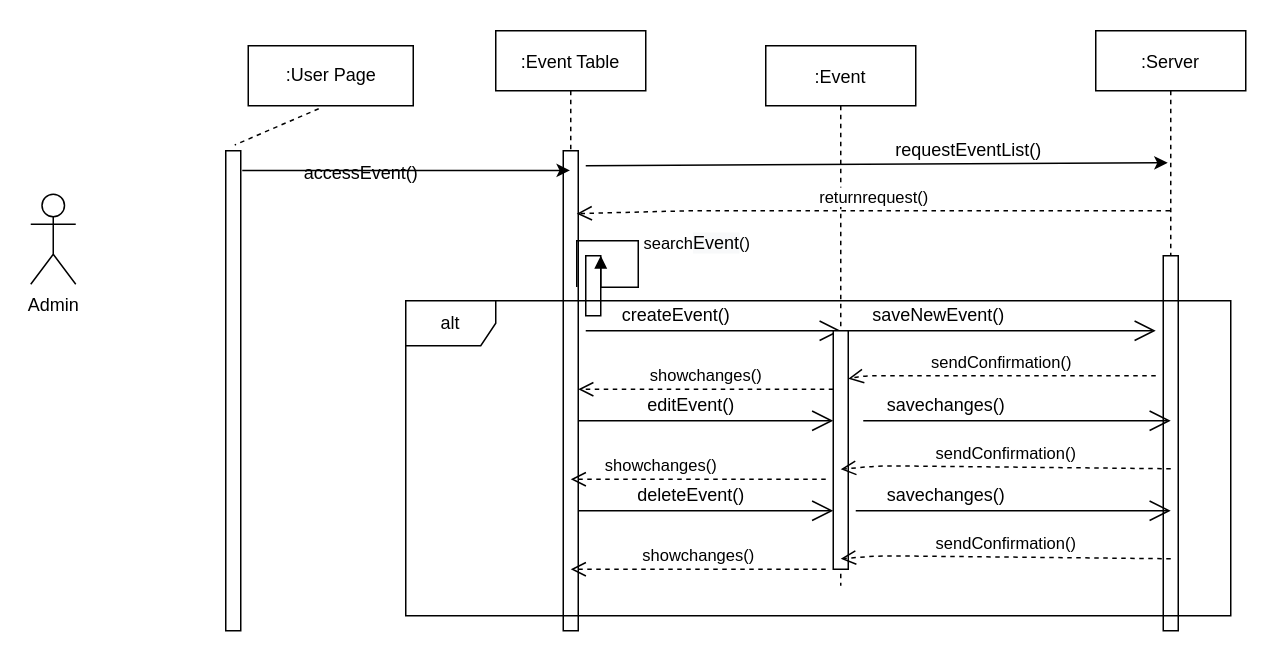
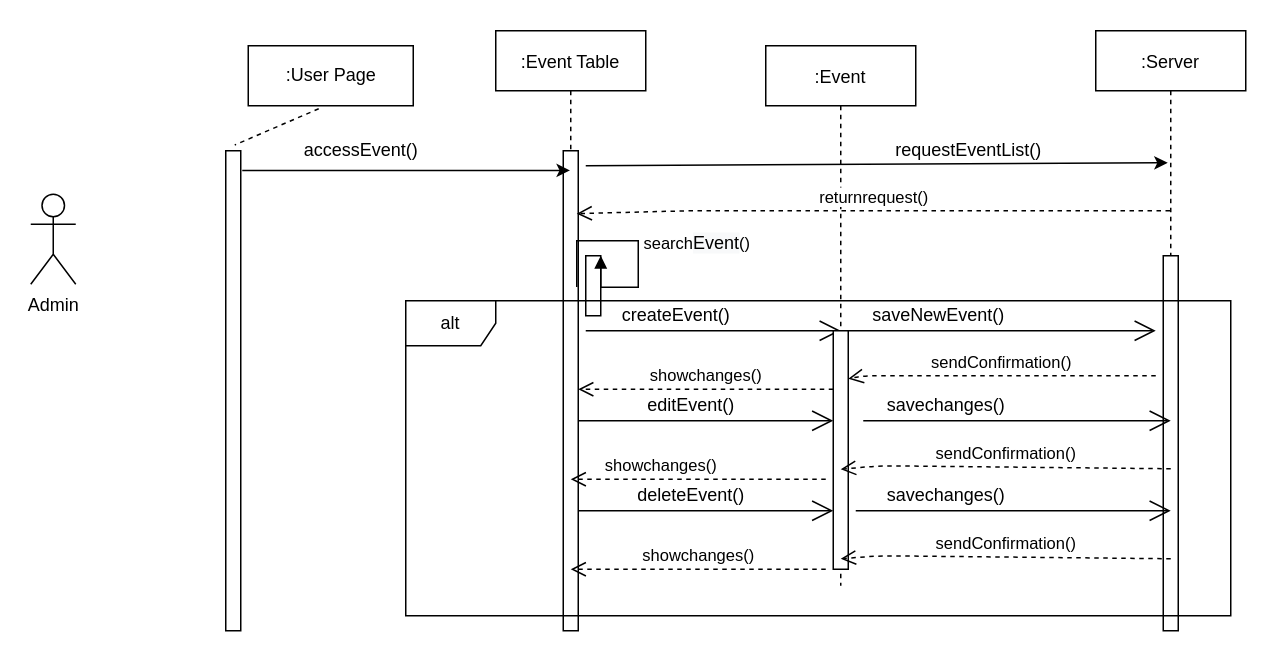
- <mxCell id="13" value="accessEvent()" style="text;html=1;align=center;verticalAlign=middle;resizable=0;points=[];autosize=1;strokeColor=none;" vertex="1" parent="1"><mxGeometry x="195" y="105" width="90" height="20" as="geometry" /></mxCell>
+ <mxCell id="13" value="accessEvent()" style="text;html=1;align=center;verticalAlign=middle;resizable=0;points=[];autosize=1;strokeColor=none;" vertex="1" parent="1"><mxGeometry x="195" y="90" width="90" height="20" as="geometry" /></mxCell>
